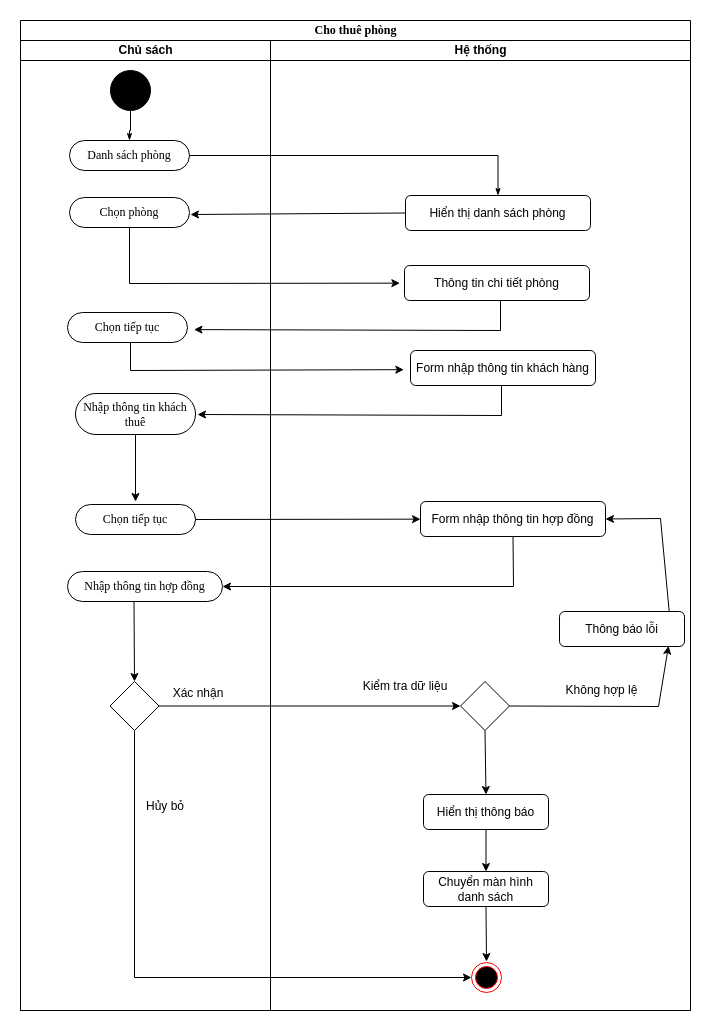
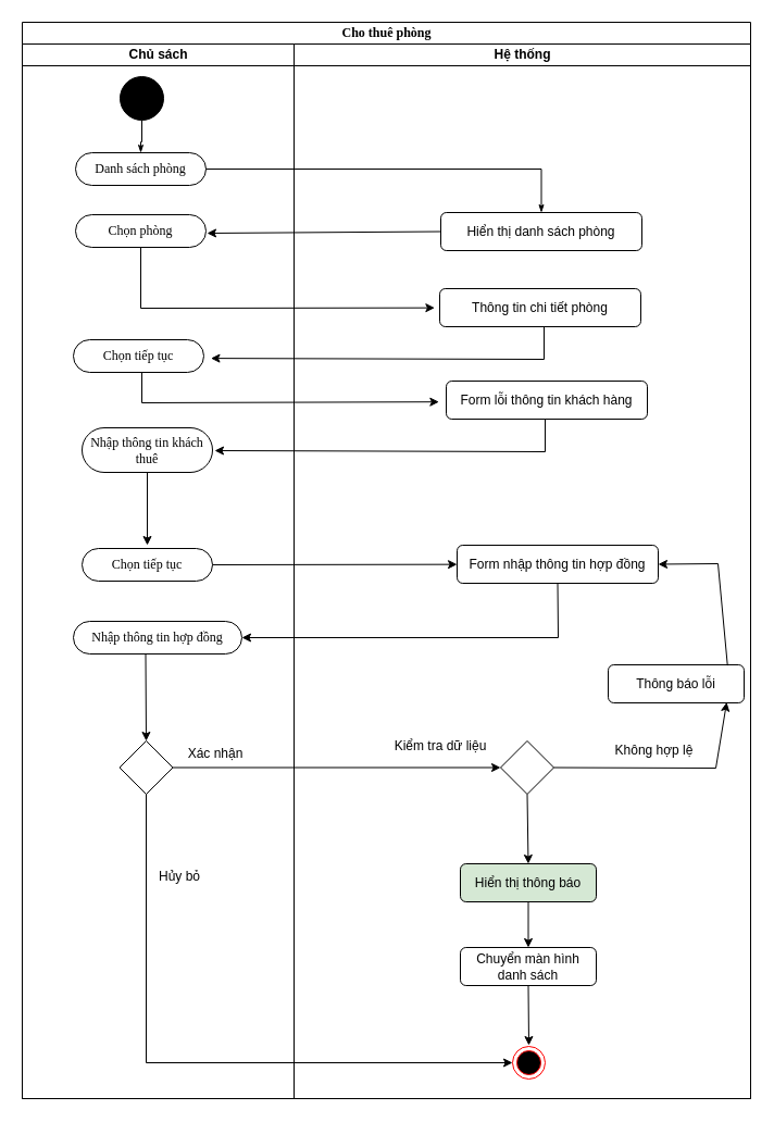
- <mxCell id="20" value="Form nhập thông tin khách hàng" style="rounded=1;whiteSpace=wrap;html=1;" parent="17" vertex="1"><mxGeometry x="140" y="310" width="185" height="35" as="geometry" /></mxCell>
+ <mxCell id="20" value="Form lỗi thông tin khách hàng" style="rounded=1;whiteSpace=wrap;html=1;" parent="17" vertex="1"><mxGeometry x="140" y="310" width="185" height="35" as="geometry" /></mxCell>
- <mxCell id="29" value="Hiển thị thông báo" style="rounded=1;whiteSpace=wrap;html=1;" parent="17" vertex="1"><mxGeometry x="153" y="754" width="125" height="35" as="geometry" /></mxCell>
+ <mxCell id="29" value="Hiển thị thông báo" style="rounded=1;whiteSpace=wrap;html=1;fillColor=#d5e8d4;" parent="17" vertex="1"><mxGeometry x="153" y="754" width="125" height="35" as="geometry" /></mxCell>
